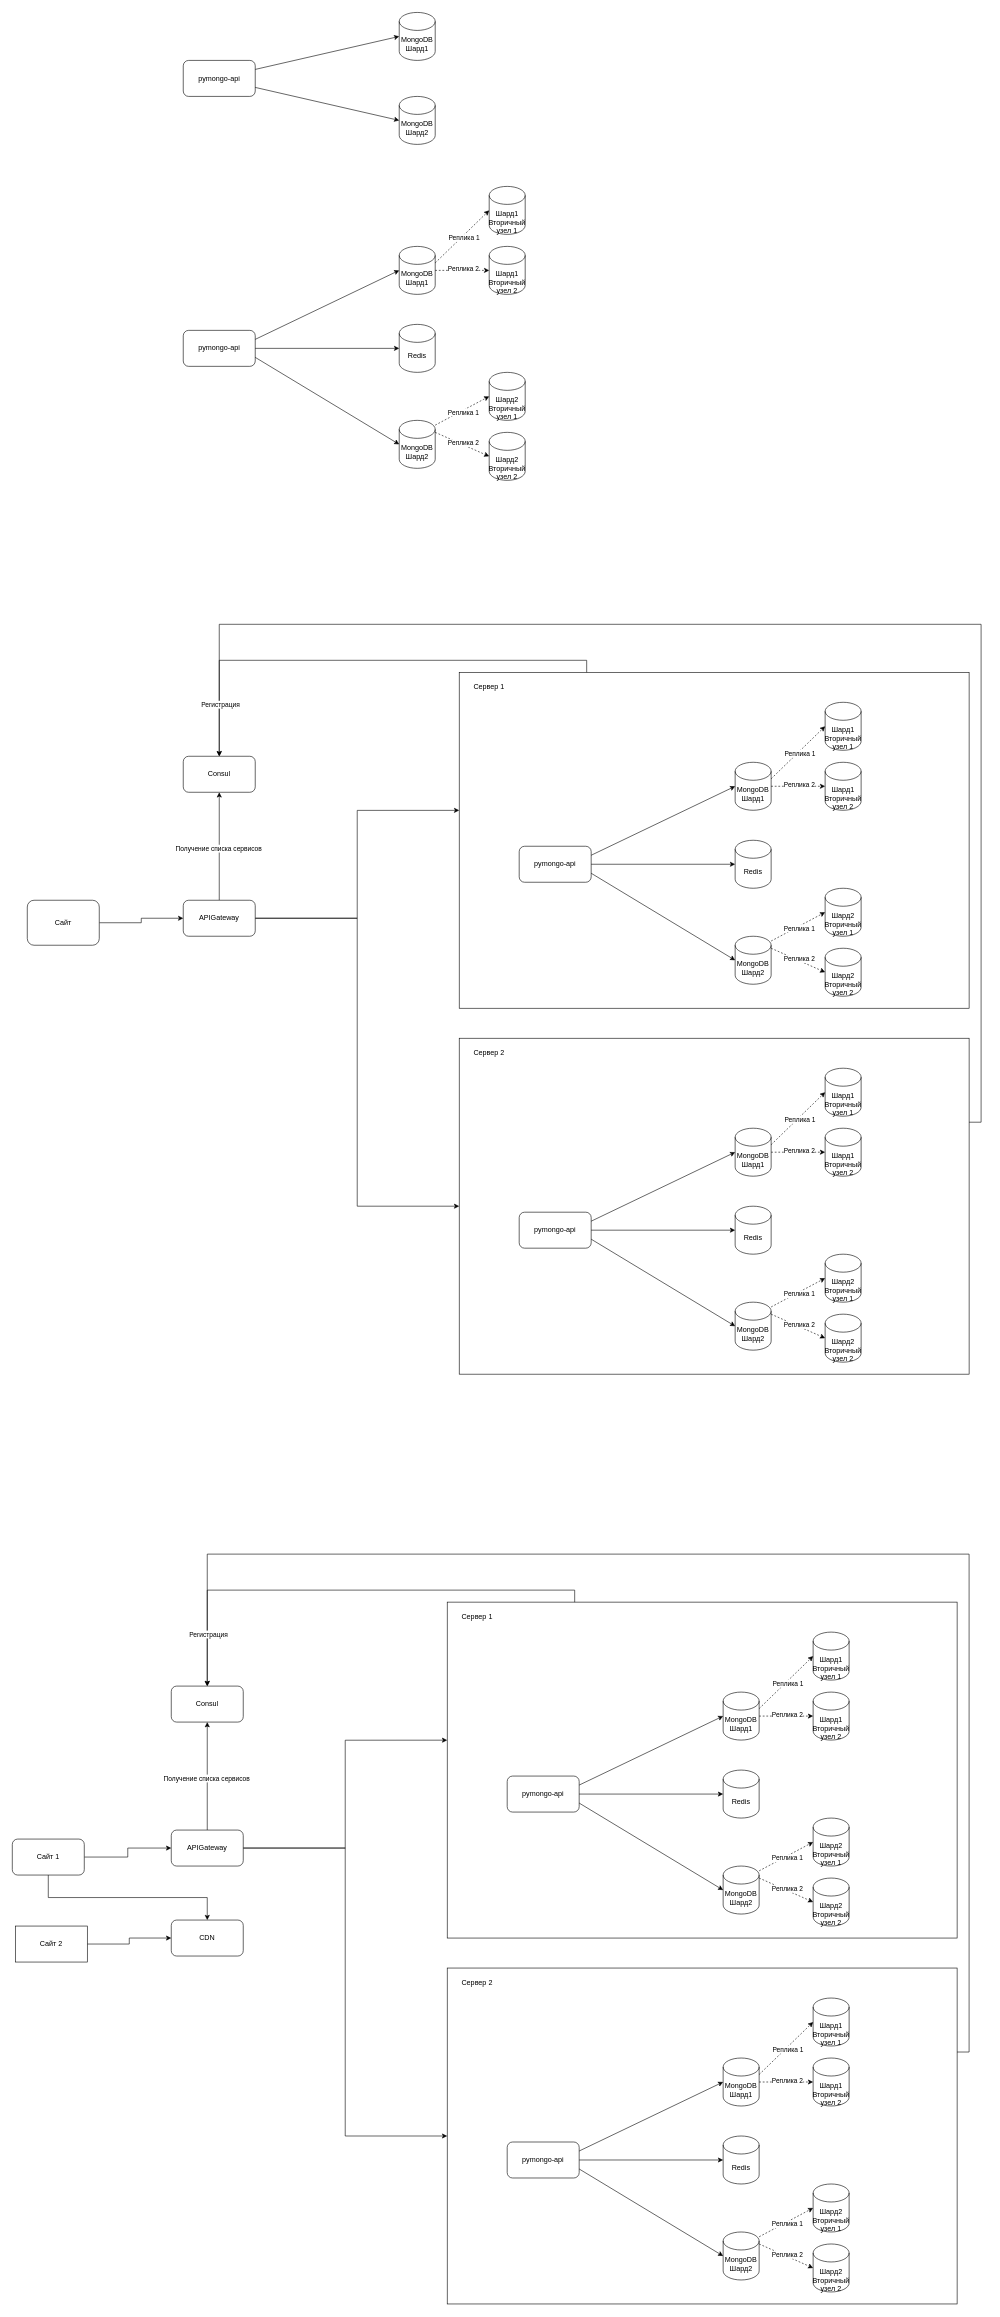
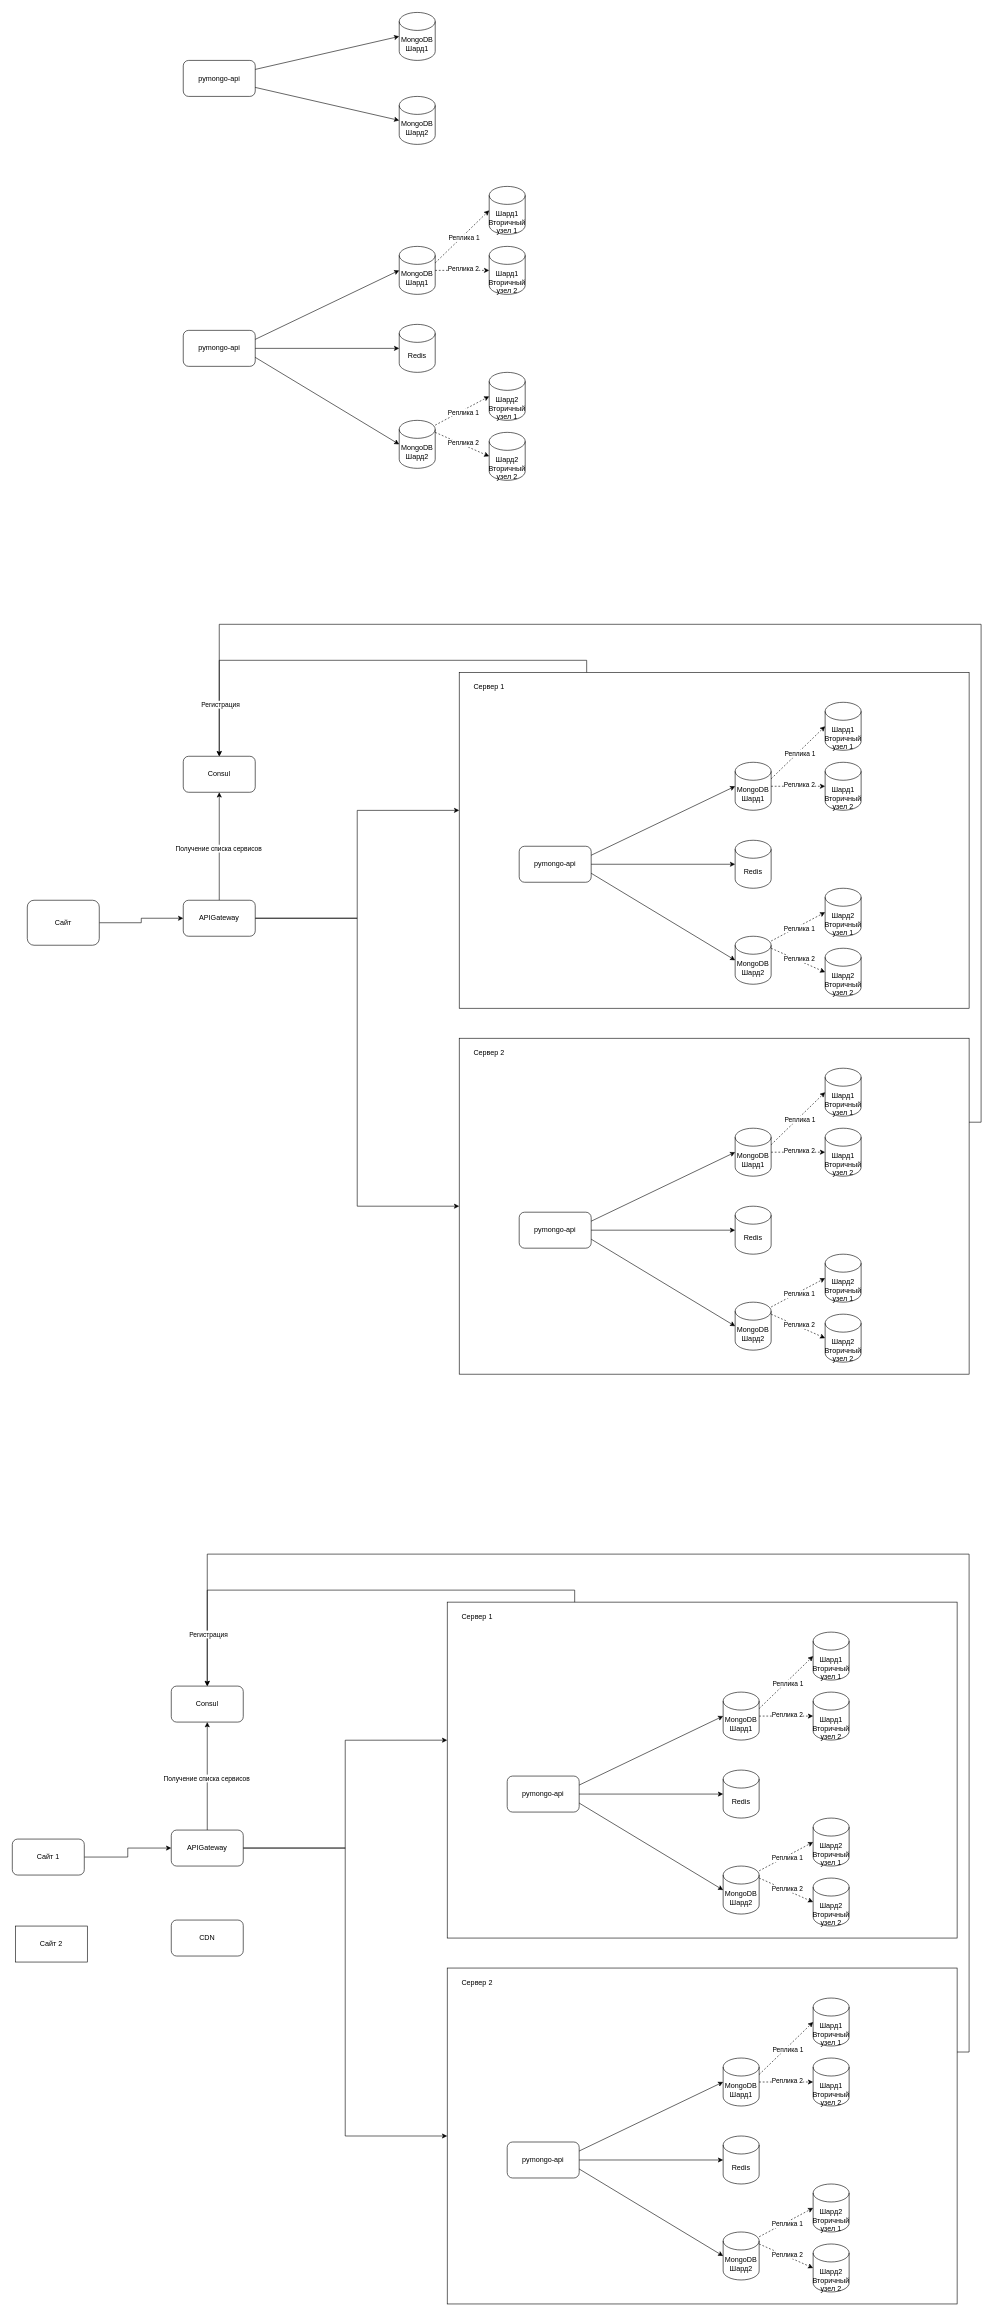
- <mxCell id="134" style="edgeStyle=orthogonalEdgeStyle;rounded=0;orthogonalLoop=1;jettySize=auto;html=1;exitX=0.5;exitY=1;exitDx=0;exitDy=0;entryX=0.5;entryY=0;entryDx=0;entryDy=0;" edge="1" parent="1" source="135" target="138"><mxGeometry relative="1" as="geometry" /></mxCell>
- <mxCell id="136" style="edgeStyle=orthogonalEdgeStyle;rounded=0;orthogonalLoop=1;jettySize=auto;html=1;exitX=1;exitY=0.5;exitDx=0;exitDy=0;entryX=0;entryY=0.5;entryDx=0;entryDy=0;" edge="1" parent="1" source="137" target="138"><mxGeometry relative="1" as="geometry" /></mxCell>
